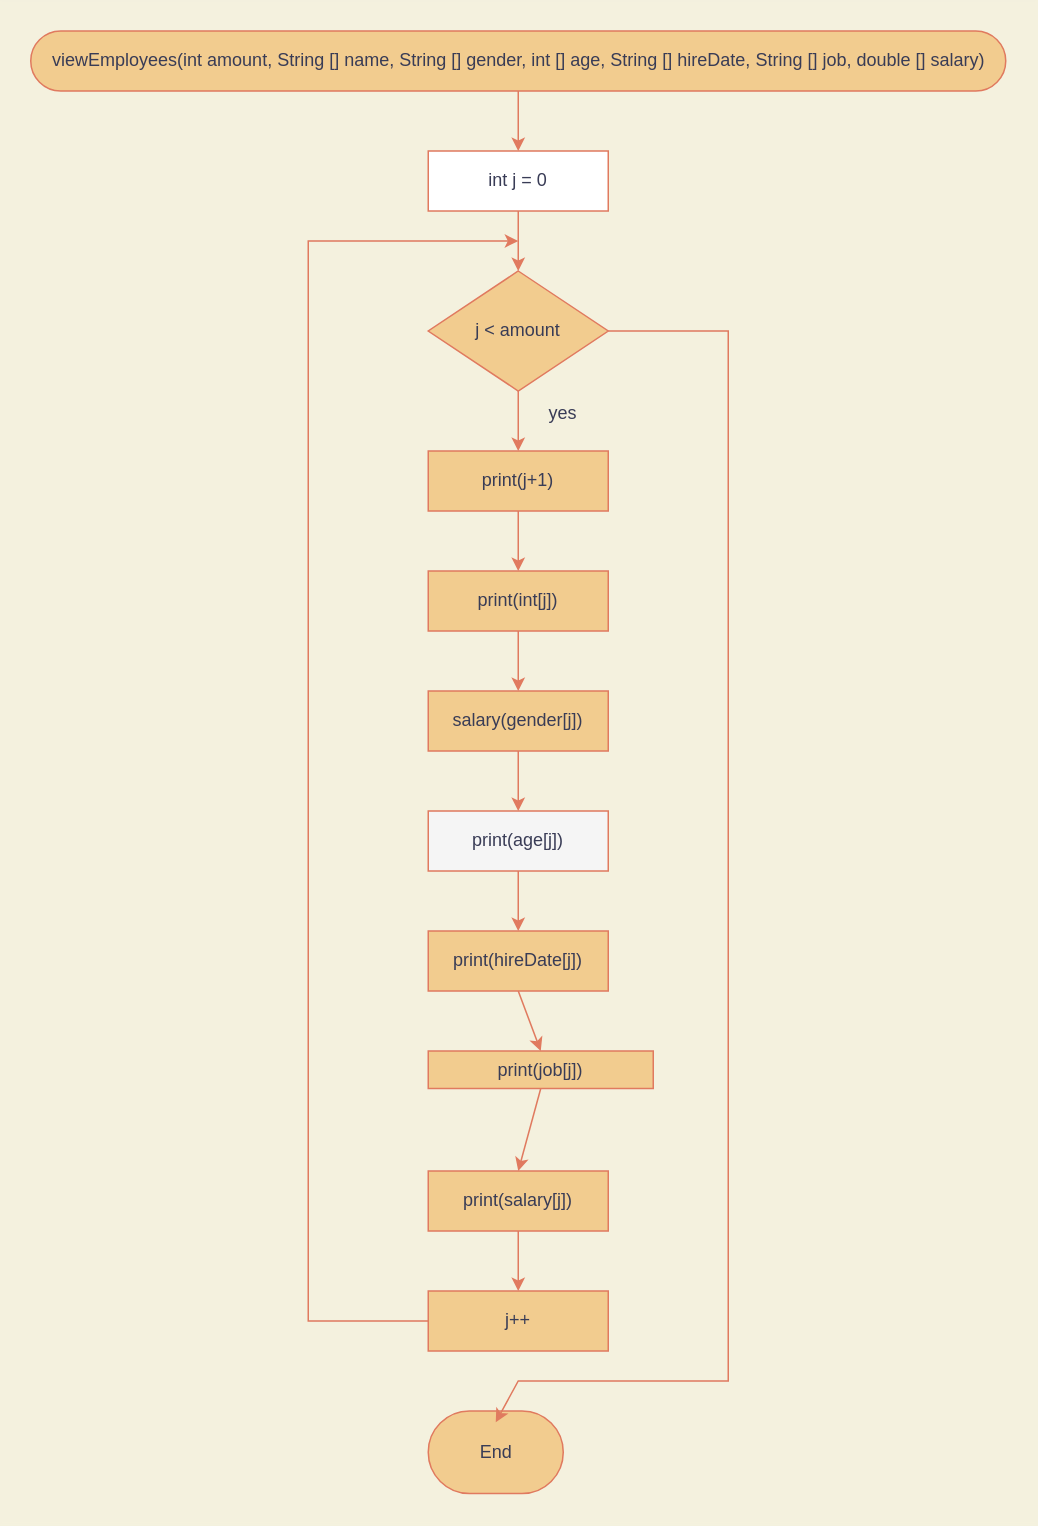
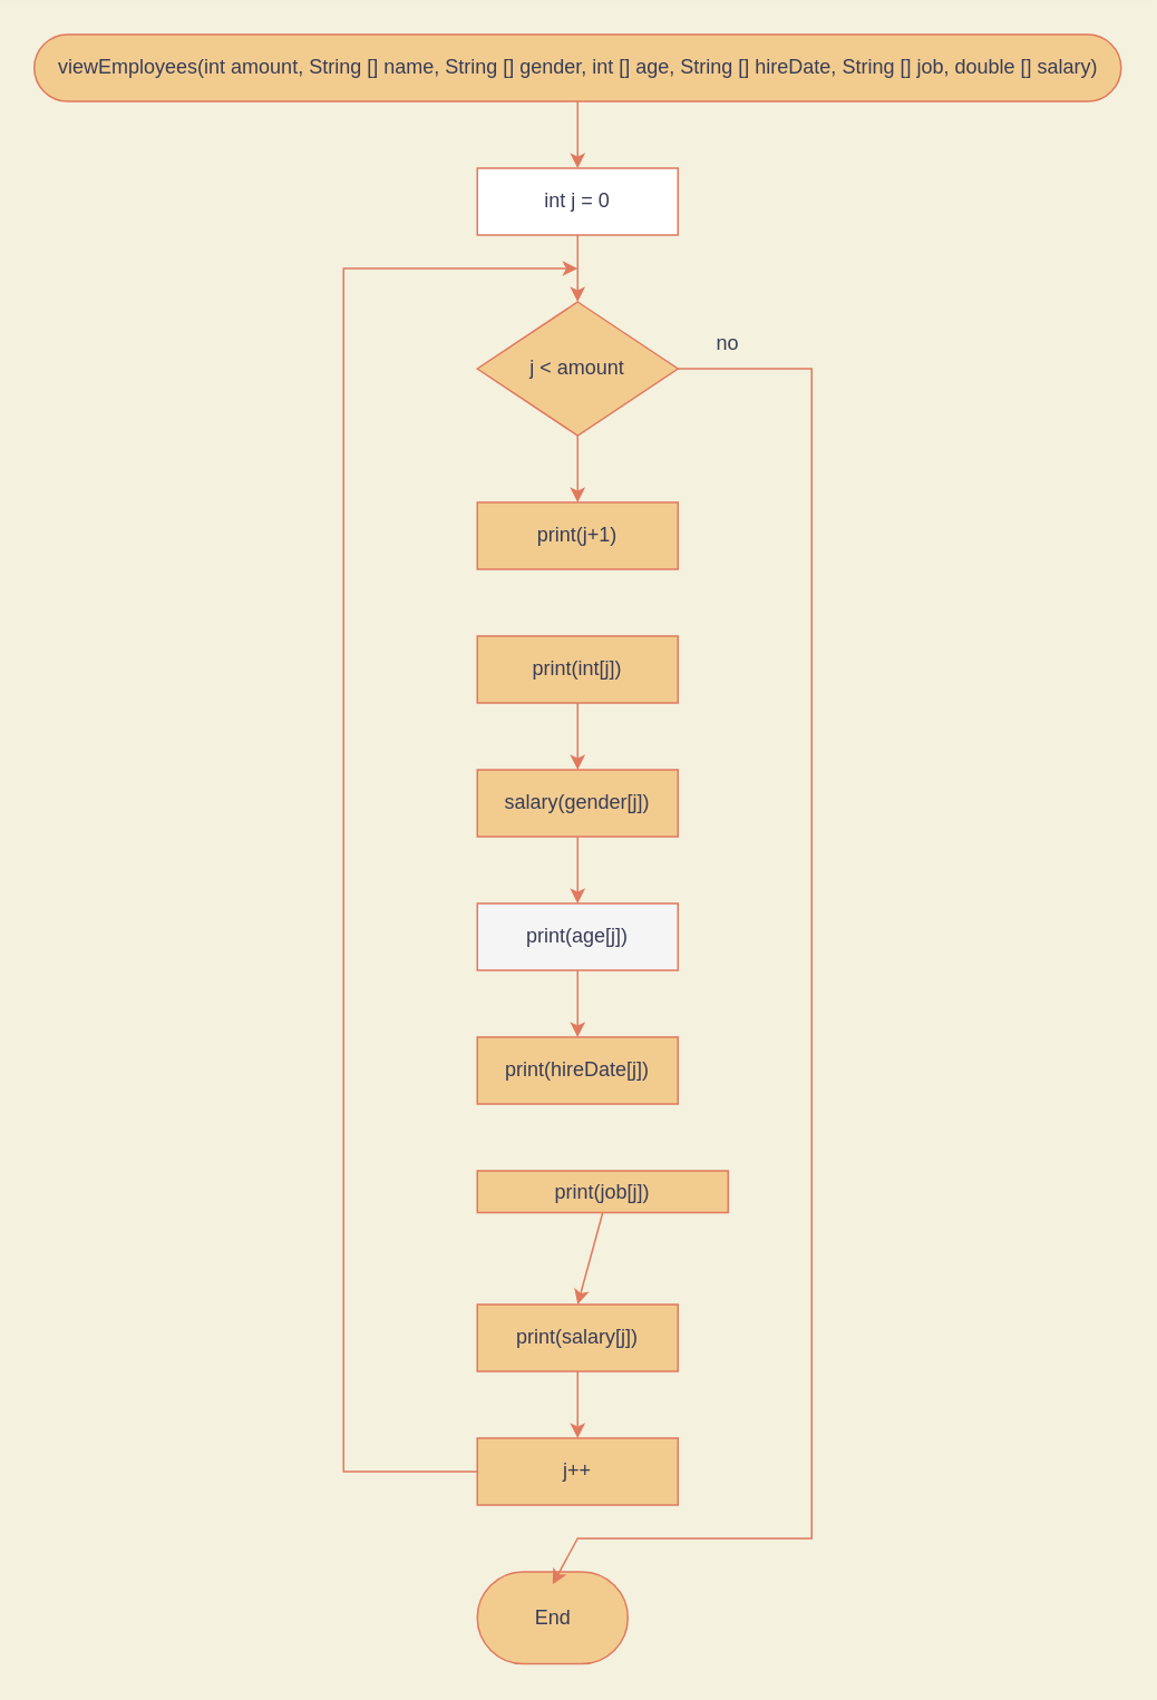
+ <mxCell id="27" value="no" style="text;html=1;strokeColor=none;fillColor=none;align=center;verticalAlign=middle;whiteSpace=wrap;rounded=0;fontColor=#393C56;" vertex="1" parent="1"><mxGeometry x="405" y="190" width="60" height="30" as="geometry" /></mxCell>
- <mxCell id="26" value="yes" style="text;html=1;strokeColor=none;fillColor=none;align=center;verticalAlign=middle;whiteSpace=wrap;rounded=0;fontColor=#393C56;" vertex="1" parent="1"><mxGeometry x="345" y="260" width="60" height="30" as="geometry" /></mxCell>
- <mxCell id="20" value="" style="endArrow=classic;html=1;rounded=0;entryX=0.5;entryY=0;entryDx=0;entryDy=0;exitX=0.5;exitY=1;exitDx=0;exitDy=0;labelBackgroundColor=#F4F1DE;strokeColor=#E07A5F;fontColor=#393C56;" edge="1" parent="1" source="7" target="8"><mxGeometry width="50" height="50" relative="1" as="geometry"><mxPoint x="205" y="380" as="sourcePoint" /><mxPoint x="255" y="330" as="targetPoint" /></mxGeometry></mxCell>
- <mxCell id="16" value="" style="endArrow=classic;html=1;rounded=0;entryX=0.5;entryY=0;entryDx=0;entryDy=0;exitX=0.5;exitY=1;exitDx=0;exitDy=0;labelBackgroundColor=#F4F1DE;strokeColor=#E07A5F;fontColor=#393C56;" edge="1" parent="1" source="11" target="12"><mxGeometry width="50" height="50" relative="1" as="geometry"><mxPoint x="95" y="260" as="sourcePoint" /><mxPoint x="145" y="210" as="targetPoint" /></mxGeometry></mxCell>
